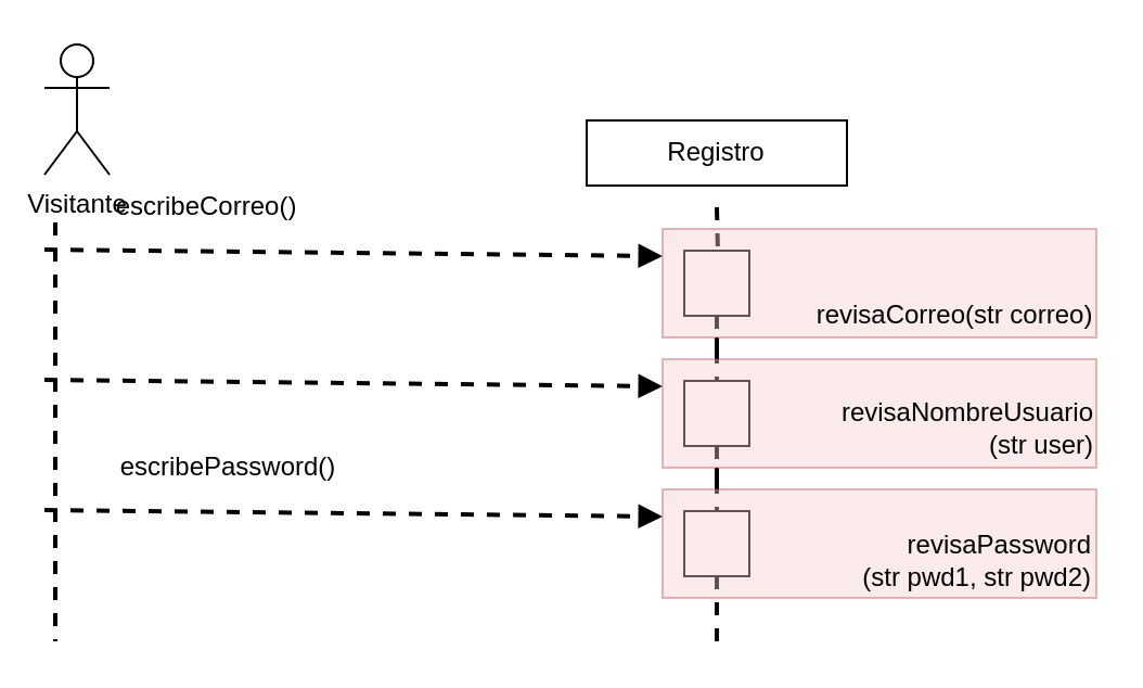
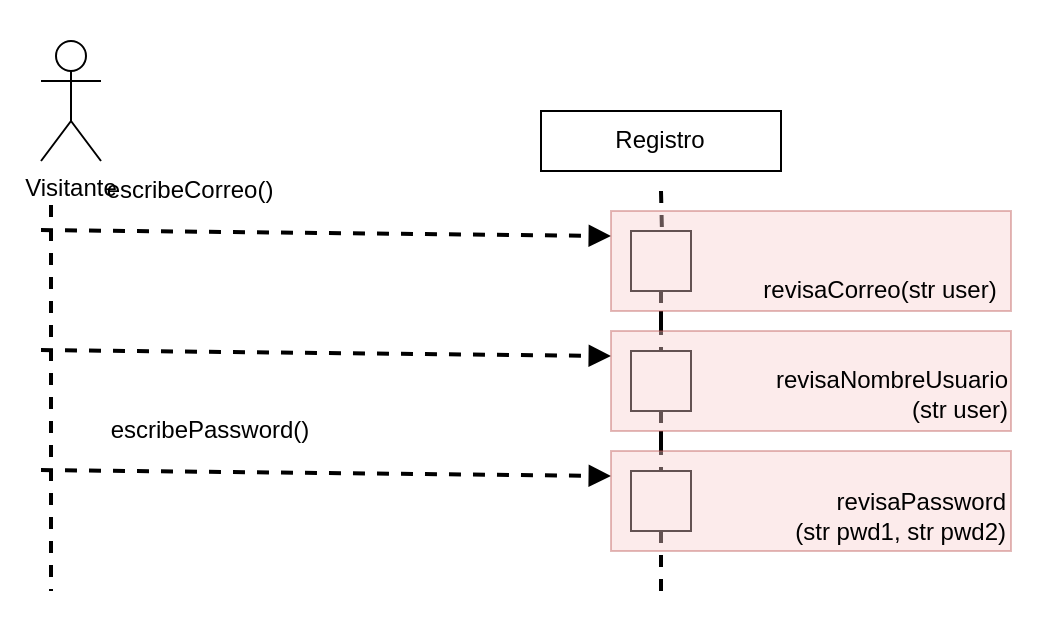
- <mxCell id="16" value="&lt;div style=&quot;text-align: right&quot;&gt;&lt;span&gt;&lt;br&gt;&lt;/span&gt;&lt;/div&gt;&lt;div style=&quot;text-align: right&quot;&gt;&lt;span&gt;&lt;br&gt;&lt;/span&gt;&lt;/div&gt;&lt;div style=&quot;text-align: right&quot;&gt;&lt;span&gt;&amp;nbsp; &amp;nbsp; &amp;nbsp; &amp;nbsp; &amp;nbsp; &amp;nbsp; &amp;nbsp; &amp;nbsp; &amp;nbsp; &amp;nbsp; &amp;nbsp;revisaCorreo(str correo)&lt;/span&gt;&lt;/div&gt;" style="rounded=0;whiteSpace=wrap;html=1;fillColor=#f8cecc;strokeColor=#b85450;gradientColor=none;glass=0;opacity=40;" parent="1" vertex="1"><mxGeometry x="305" y="105" width="200" height="50" as="geometry" /></mxCell>
+ <mxCell id="16" value="&lt;div style=&quot;text-align: right&quot;&gt;&lt;span&gt;&lt;br&gt;&lt;/span&gt;&lt;/div&gt;&lt;div style=&quot;text-align: right&quot;&gt;&lt;span&gt;&lt;br&gt;&lt;/span&gt;&lt;/div&gt;&lt;div style=&quot;text-align: right&quot;&gt;&lt;span&gt;&amp;nbsp; &amp;nbsp; &amp;nbsp; &amp;nbsp; &amp;nbsp; &amp;nbsp; &amp;nbsp; &amp;nbsp; &amp;nbsp; &amp;nbsp; &amp;nbsp;revisaCorreo(str user)&lt;/span&gt;&lt;/div&gt;" style="rounded=0;whiteSpace=wrap;html=1;fillColor=#f8cecc;strokeColor=#b85450;gradientColor=none;glass=0;opacity=40;" parent="1" vertex="1"><mxGeometry x="305" y="105" width="200" height="50" as="geometry" /></mxCell>
